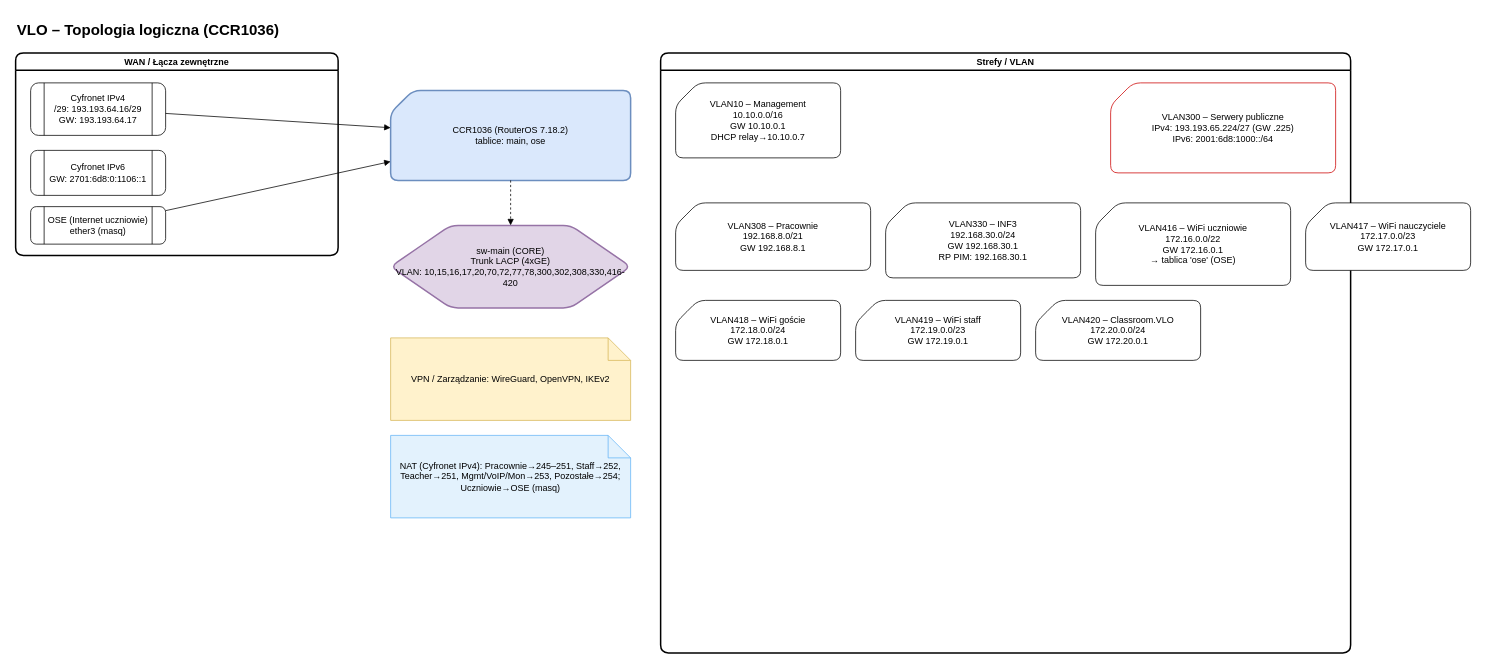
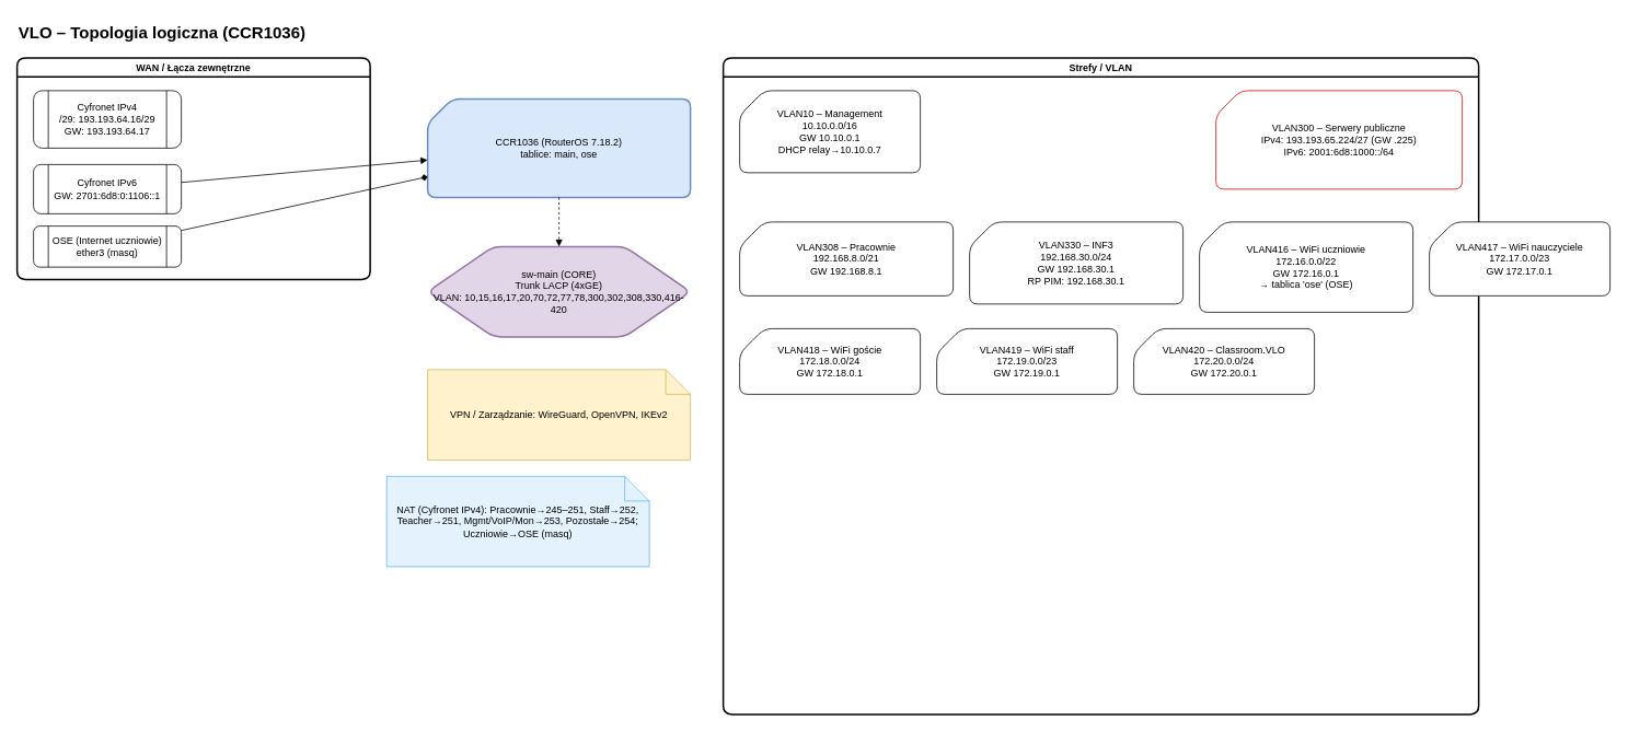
- <mxCell id="8" edge="1" parent="1" source="4" target="7" style="endArrow=block;endFill=1;"><mxGeometry relative="1" as="geometry" /></mxCell>
+ <mxCell id="9" edge="1" parent="1" source="5" target="7" style="endArrow=block;endFill=1;"><mxGeometry relative="1" as="geometry" /></mxCell>
- <mxCell id="10" edge="1" parent="1" source="6" target="7" style="endArrow=block;endFill=1;"><mxGeometry relative="1" as="geometry" /></mxCell>
+ <mxCell id="10" edge="1" parent="1" source="6" target="7" style="endArrow=diamond;endFill=1;"><mxGeometry relative="1" as="geometry" /></mxCell>
- <mxCell id="24" value="NAT (Cyfronet IPv4): Pracownie→245–251, Staff→252, Teacher→251, Mgmt/VoIP/Mon→253, Pozostałe→254; Uczniowie→OSE (masq)" style="shape=note;whiteSpace=wrap;html=1;rounded=1;fillColor=#e3f2fd;strokeColor=#64b5f6;" vertex="1" parent="1"><mxGeometry x="520" y="580" width="320" height="110" as="geometry" /></mxCell>
+ <mxCell id="24" value="NAT (Cyfronet IPv4): Pracownie→245–251, Staff→252, Teacher→251, Mgmt/VoIP/Mon→253, Pozostałe→254; Uczniowie→OSE (masq)" style="shape=note;whiteSpace=wrap;html=1;rounded=1;fillColor=#e3f2fd;strokeColor=#64b5f6;" vertex="1" parent="1"><mxGeometry x="470" y="580" width="320" height="110" as="geometry" /></mxCell>
